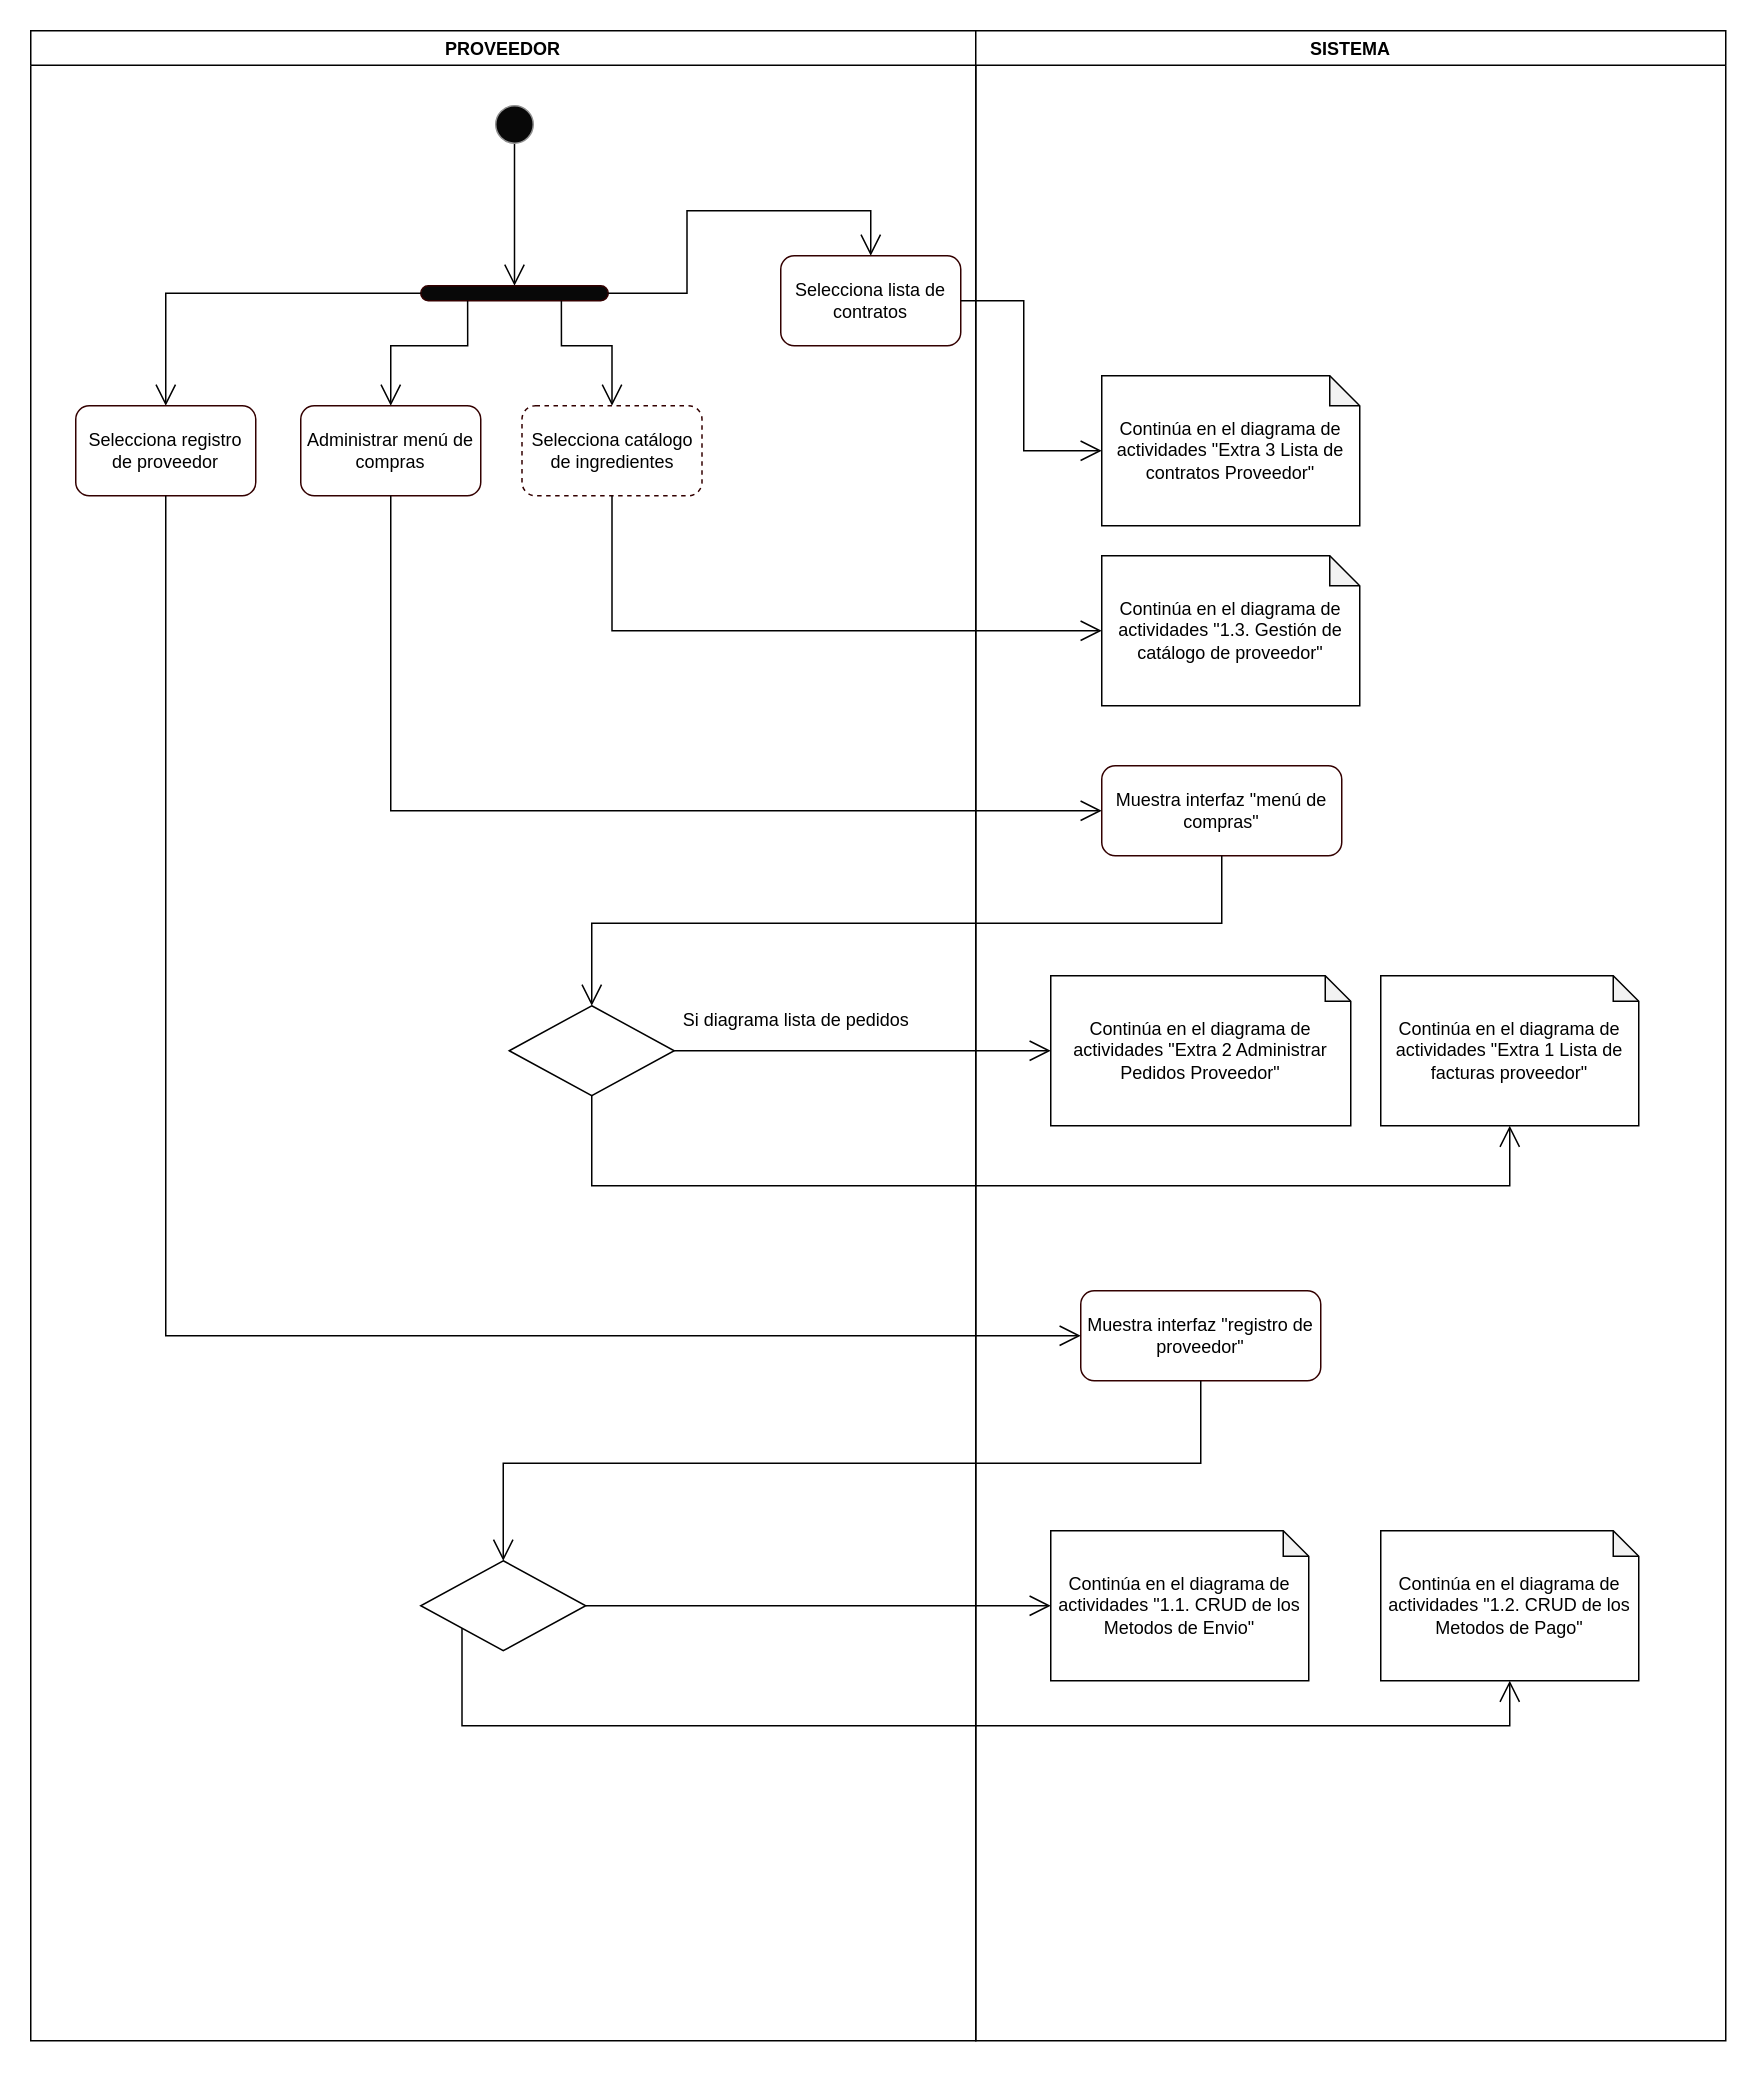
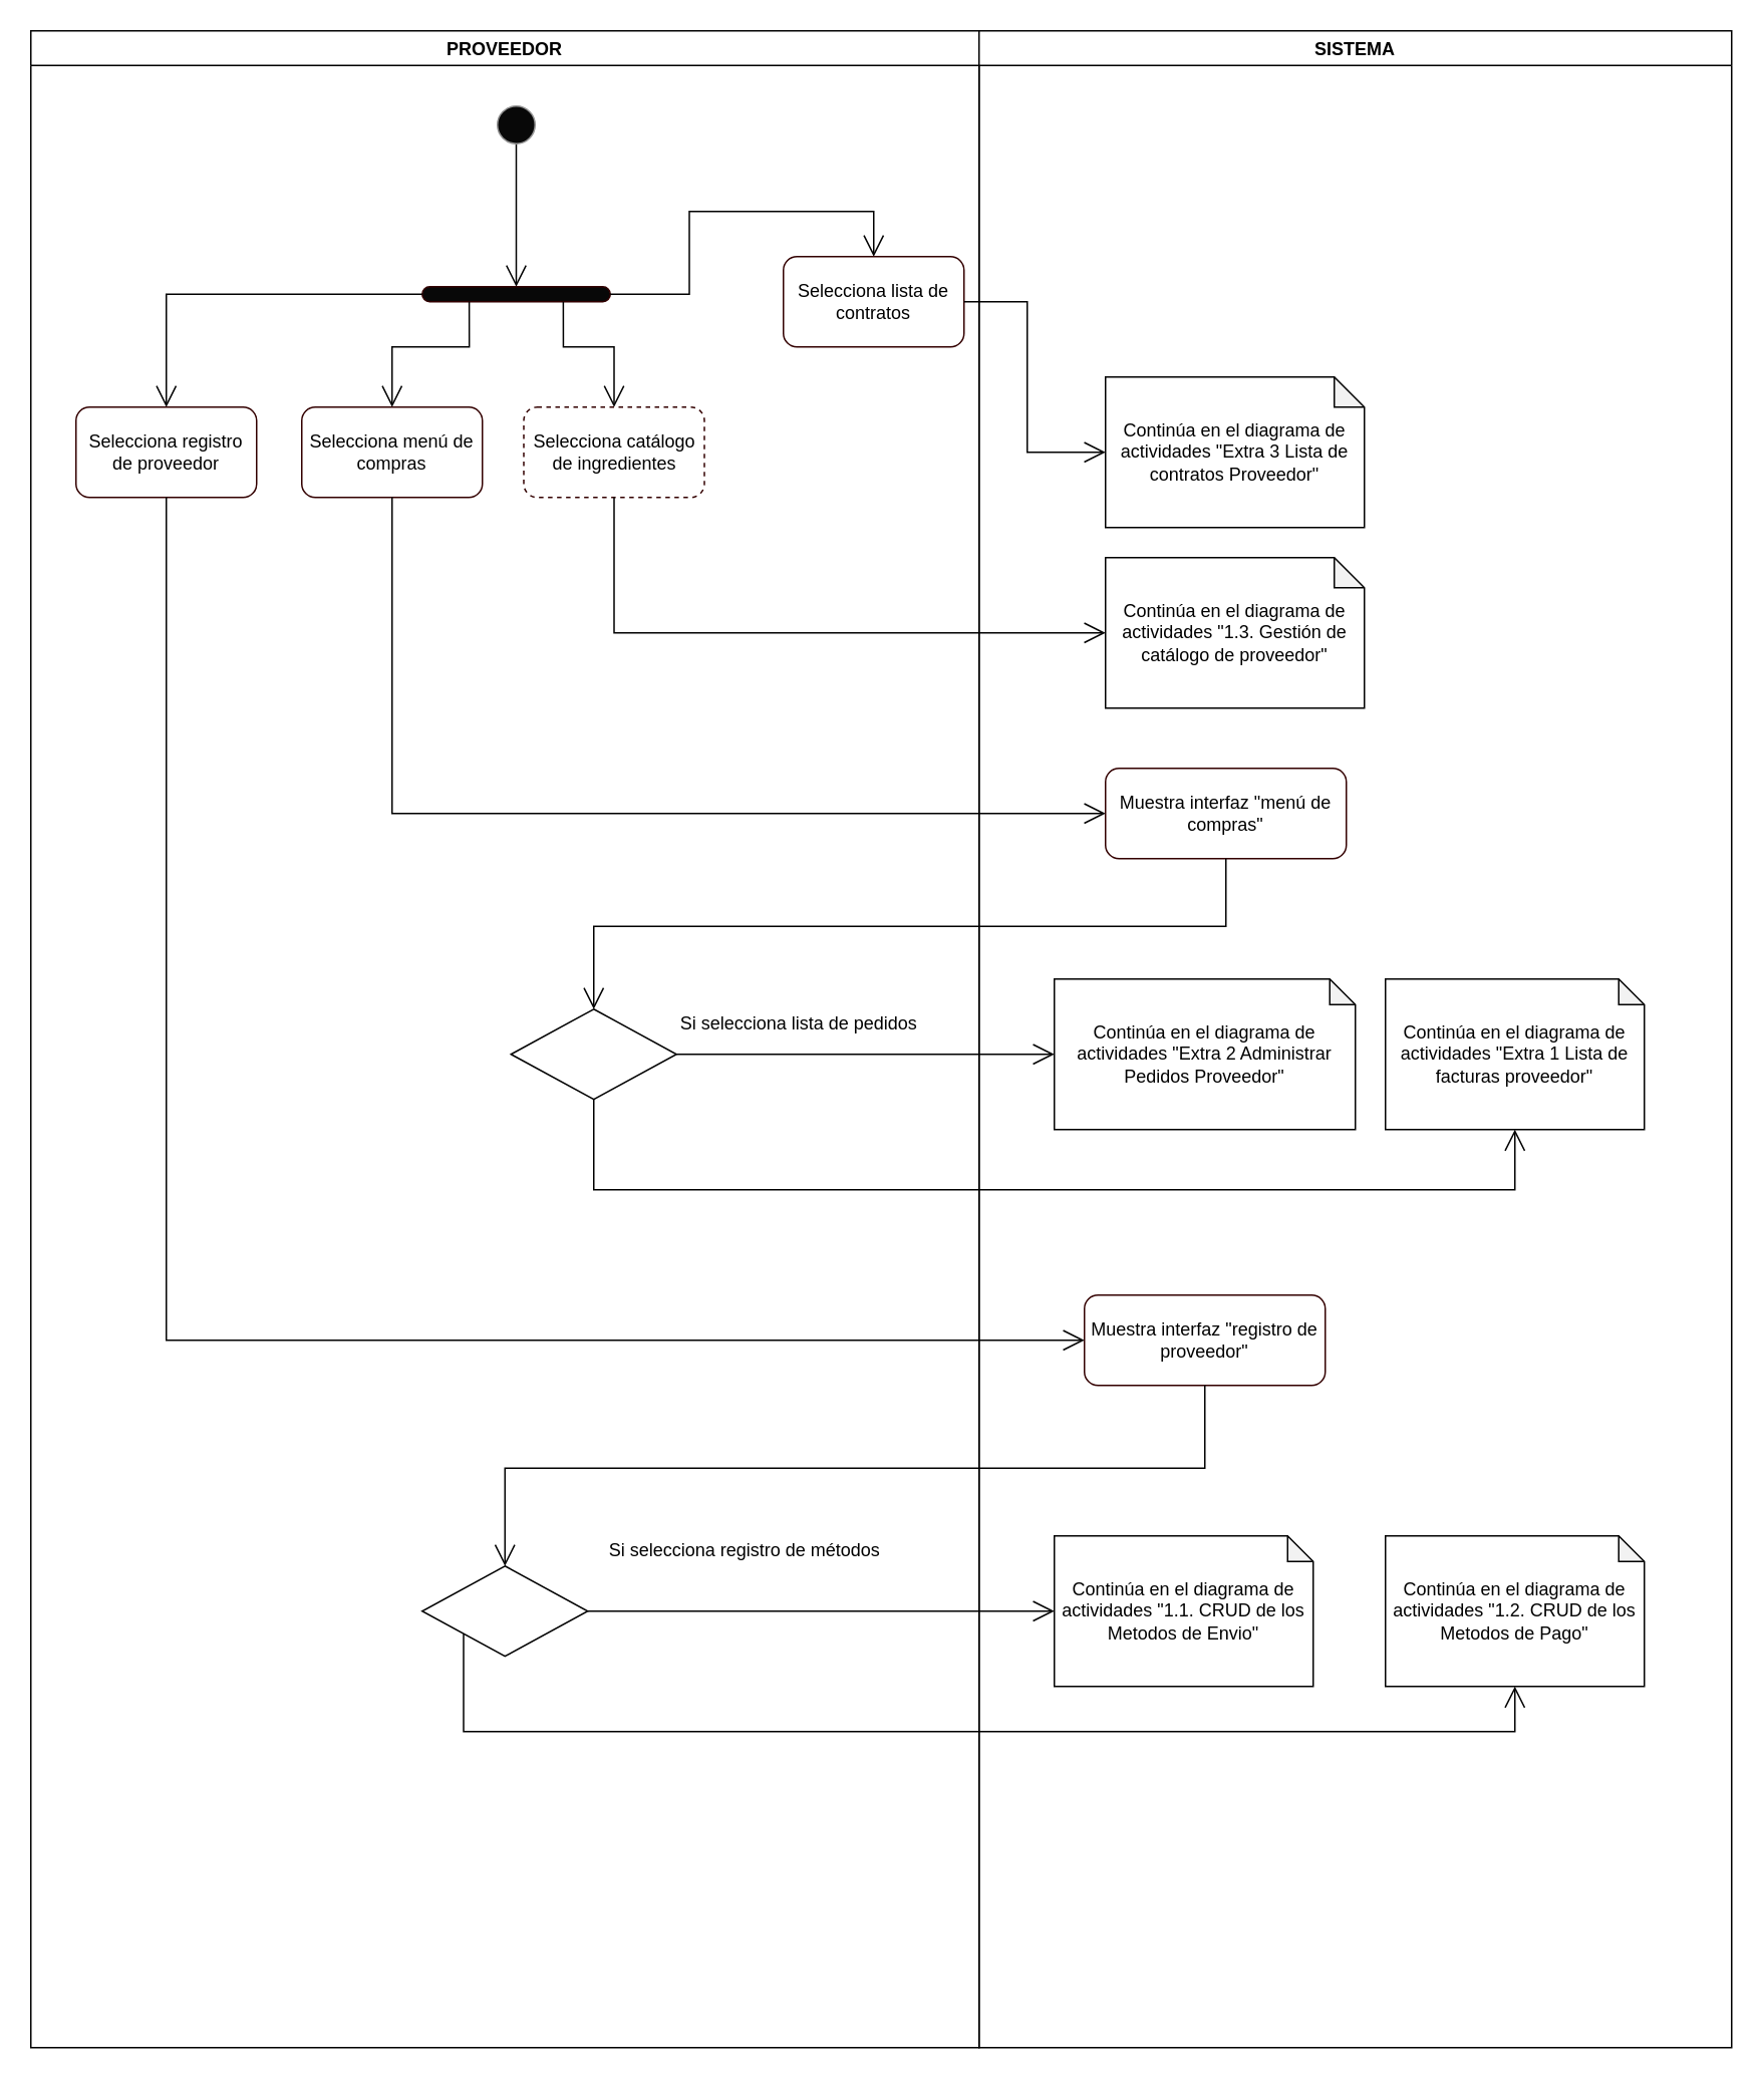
- <mxCell id="9" value="Administrar menú de compras" style="rounded=1;whiteSpace=wrap;html=1;strokeColor=#330000;fillColor=#FFFFFF;gradientColor=none;" parent="2" vertex="1"><mxGeometry x="180" y="250" width="120" height="60" as="geometry" /></mxCell>
+ <mxCell id="9" value="Selecciona menú de compras" style="rounded=1;whiteSpace=wrap;html=1;strokeColor=#330000;fillColor=#FFFFFF;gradientColor=none;" parent="2" vertex="1"><mxGeometry x="180" y="250" width="120" height="60" as="geometry" /></mxCell>
- <mxCell id="19" value="Si diagrama lista de pedidos" style="text;html=1;align=center;verticalAlign=middle;resizable=0;points=[];autosize=1;" parent="2" vertex="1"><mxGeometry x="425" y="650" width="170" height="20" as="geometry" /></mxCell>
+ <mxCell id="19" value="Si selecciona lista de pedidos" style="text;html=1;align=center;verticalAlign=middle;resizable=0;points=[];autosize=1;" parent="2" vertex="1"><mxGeometry x="425" y="650" width="170" height="20" as="geometry" /></mxCell>
+ <mxCell id="17" value="Si selecciona registro de métodos" style="text;html=1;align=center;verticalAlign=middle;resizable=0;points=[];autosize=1;" parent="16" vertex="1"><mxGeometry width="200" height="20" as="geometry" /></mxCell>
